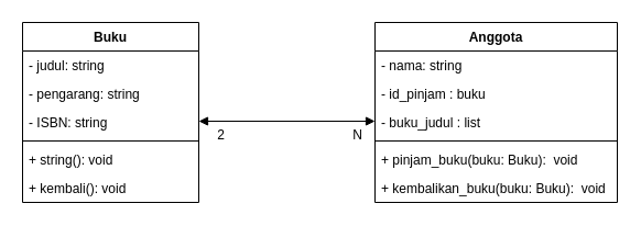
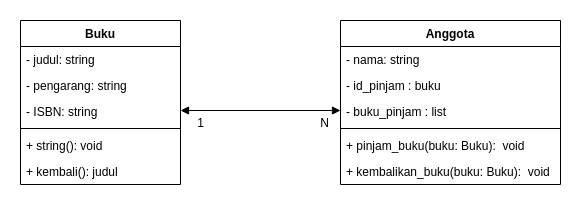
- <mxCell id="12" value="- buku_judul : list" style="text;strokeColor=none;fillColor=none;align=left;verticalAlign=top;spacingLeft=4;spacingRight=4;overflow=hidden;rotatable=0;points=[[0,0.5],[1,0.5]];portConstraint=eastwest;whiteSpace=wrap;html=1;" vertex="1" parent="9"><mxGeometry y="78" width="220" height="26" as="geometry" /></mxCell>
+ <mxCell id="12" value="- buku_pinjam : list" style="text;strokeColor=none;fillColor=none;align=left;verticalAlign=top;spacingLeft=4;spacingRight=4;overflow=hidden;rotatable=0;points=[[0,0.5],[1,0.5]];portConstraint=eastwest;whiteSpace=wrap;html=1;" vertex="1" parent="9"><mxGeometry y="78" width="220" height="26" as="geometry" /></mxCell>
- <mxCell id="17" value="2" style="text;html=1;align=center;verticalAlign=middle;resizable=0;points=[];autosize=1;strokeColor=none;fillColor=none;" vertex="1" parent="1"><mxGeometry x="185" y="108" width="30" height="30" as="geometry" /></mxCell>
+ <mxCell id="17" value="1" style="text;html=1;align=center;verticalAlign=middle;resizable=0;points=[];autosize=1;strokeColor=none;fillColor=none;" vertex="1" parent="1"><mxGeometry x="185" y="108" width="30" height="30" as="geometry" /></mxCell>
- <mxCell id="8" value="+ kembali(): void" style="text;strokeColor=none;fillColor=none;align=left;verticalAlign=top;spacingLeft=4;spacingRight=4;overflow=hidden;rotatable=0;points=[[0,0.5],[1,0.5]];portConstraint=eastwest;whiteSpace=wrap;html=1;" vertex="1" parent="2"><mxGeometry y="138" width="160" height="26" as="geometry" /></mxCell>
+ <mxCell id="8" value="+ kembali(): judul" style="text;strokeColor=none;fillColor=none;align=left;verticalAlign=top;spacingLeft=4;spacingRight=4;overflow=hidden;rotatable=0;points=[[0,0.5],[1,0.5]];portConstraint=eastwest;whiteSpace=wrap;html=1;" vertex="1" parent="2"><mxGeometry y="138" width="160" height="26" as="geometry" /></mxCell>
